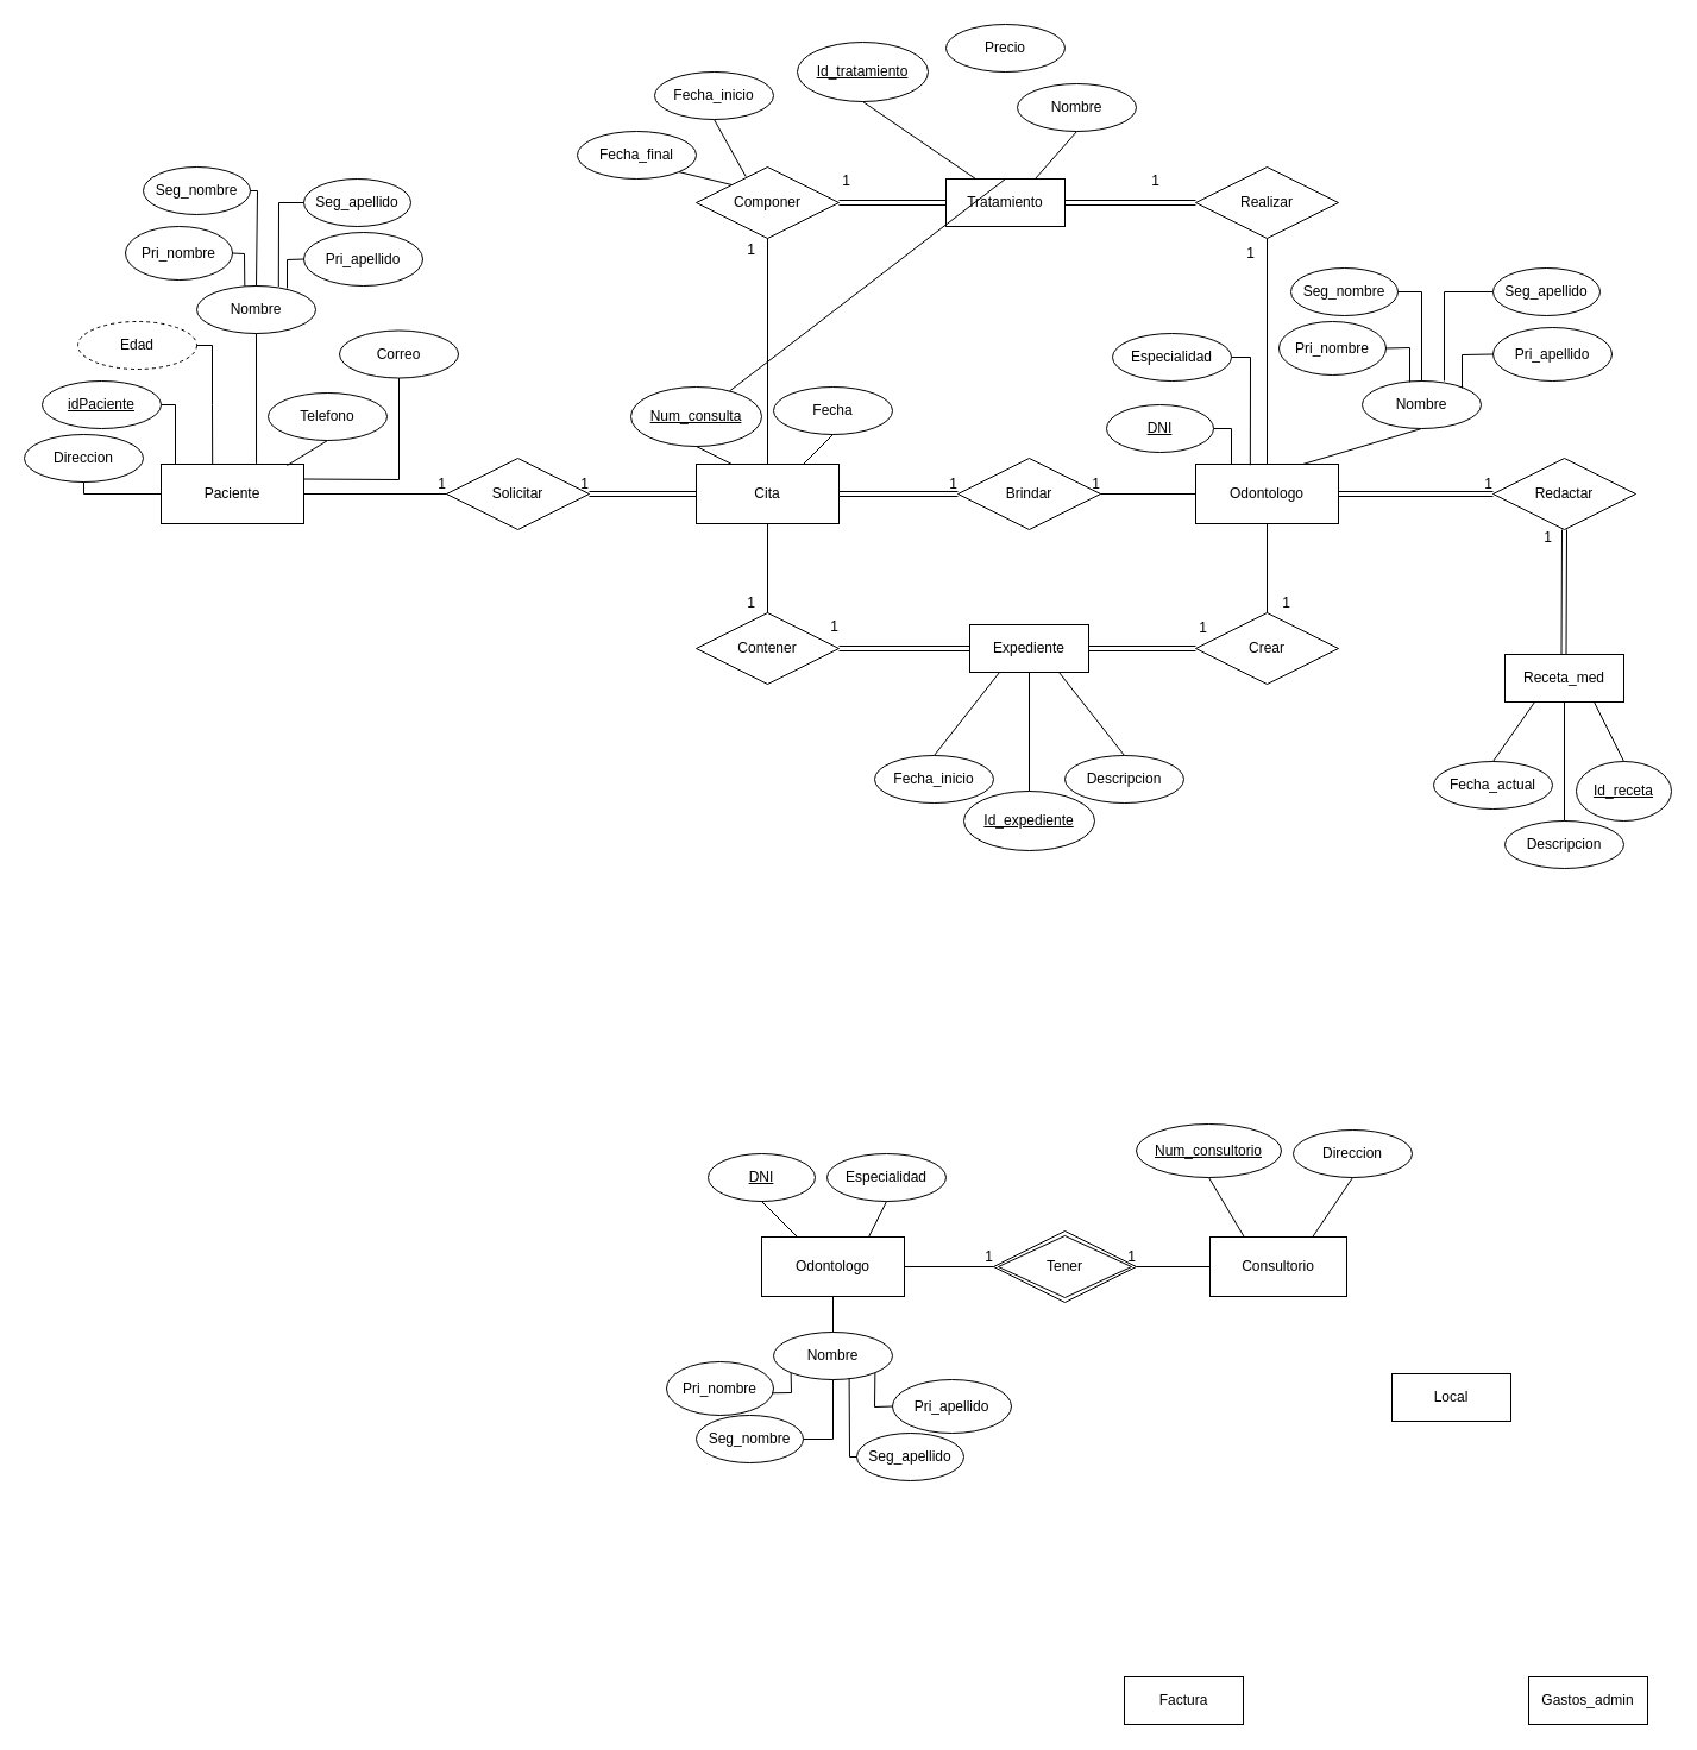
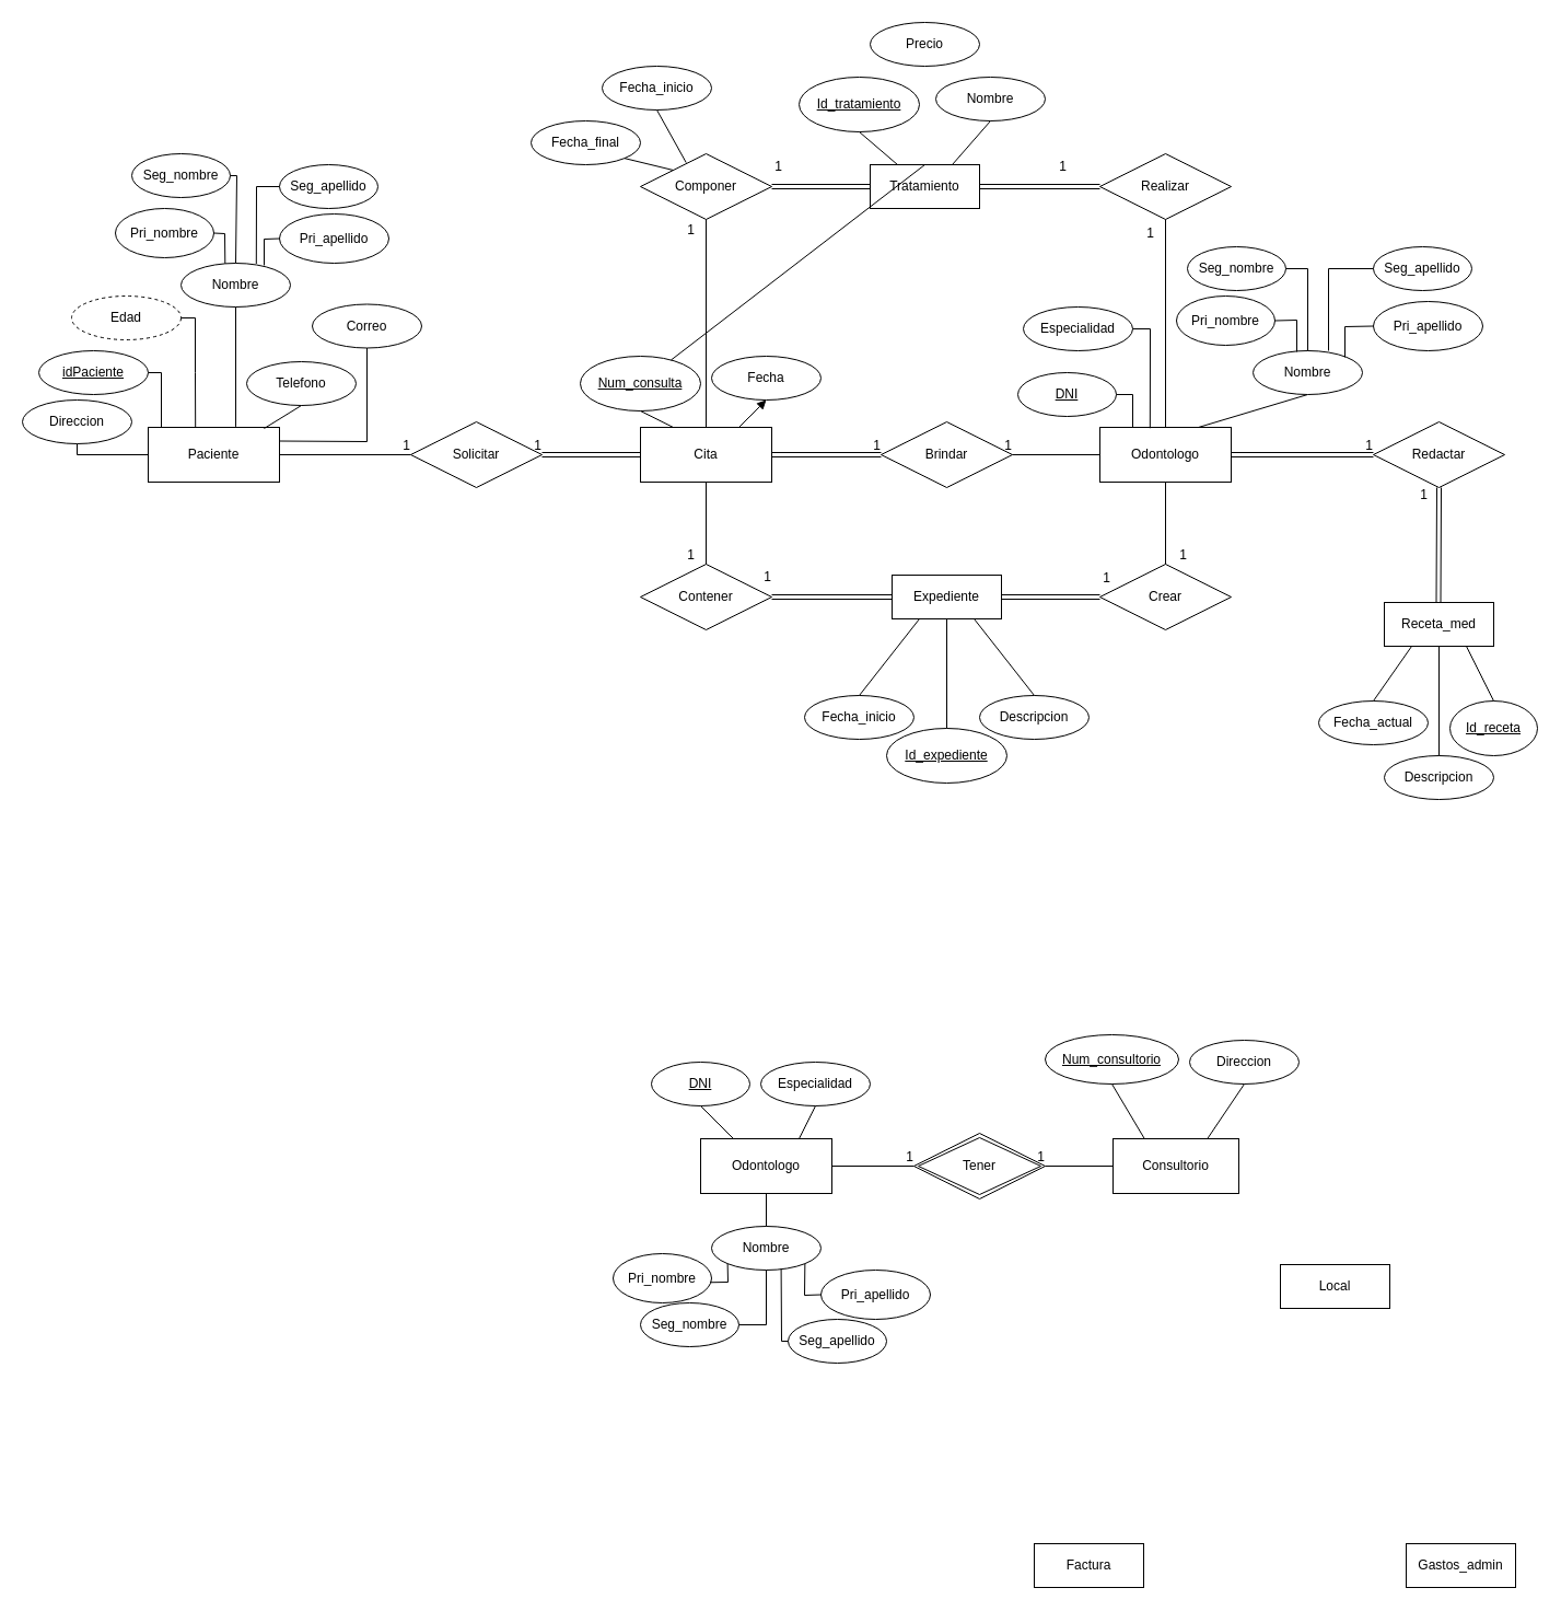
- <mxCell id="49" value="Id_tratamiento" style="ellipse;whiteSpace=wrap;html=1;align=center;fontStyle=4;" vertex="1" parent="1"><mxGeometry x="670" y="35" width="110" height="50" as="geometry" /></mxCell>
+ <mxCell id="49" value="Id_tratamiento" style="ellipse;whiteSpace=wrap;html=1;align=center;fontStyle=4;" vertex="1" parent="1"><mxGeometry x="730" y="70" width="110" height="50" as="geometry" /></mxCell>
- <mxCell id="31" value="" style="endArrow=none;html=1;rounded=0;exitX=0.75;exitY=0;exitDx=0;exitDy=0;entryX=0.5;entryY=1;entryDx=0;entryDy=0;" edge="1" parent="1" source="3" target="21"><mxGeometry relative="1" as="geometry"><mxPoint x="705" y="260" as="sourcePoint" /><mxPoint x="865" y="260" as="targetPoint" /></mxGeometry></mxCell>
+ <mxCell id="31" value="" style="endArrow=block;html=1;rounded=0;exitX=0.75;exitY=0;exitDx=0;exitDy=0;entryX=0.5;entryY=1;entryDx=0;entryDy=0;" edge="1" parent="1" source="3" target="21"><mxGeometry relative="1" as="geometry"><mxPoint x="705" y="260" as="sourcePoint" /><mxPoint x="865" y="260" as="targetPoint" /></mxGeometry></mxCell>
